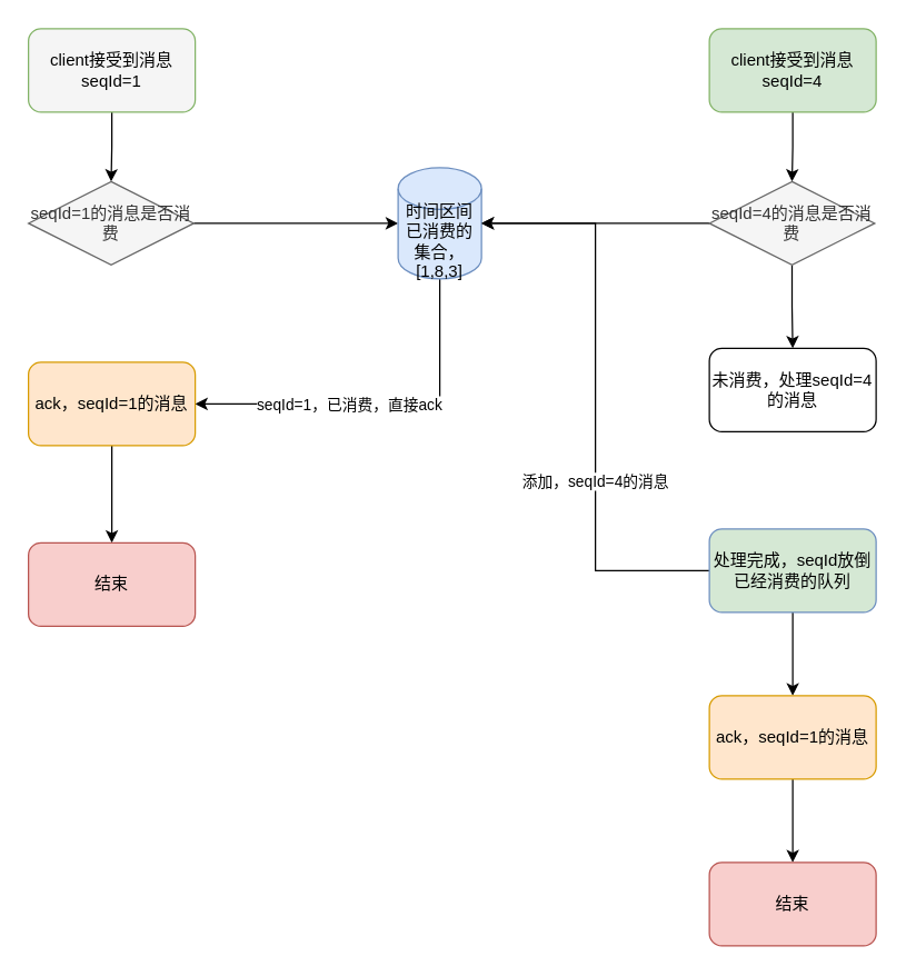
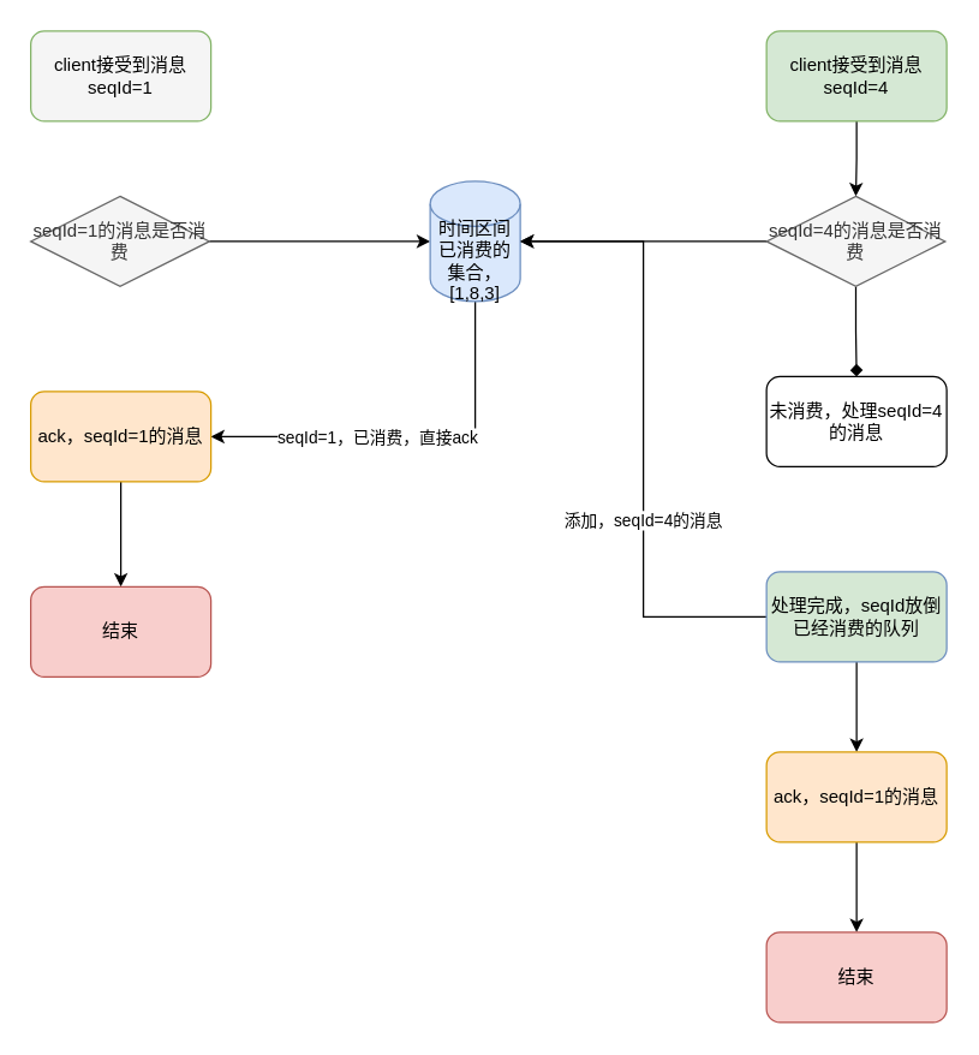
- <mxCell id="2" style="edgeStyle=orthogonalEdgeStyle;rounded=0;orthogonalLoop=1;jettySize=auto;html=1;" edge="1" parent="1" source="3" target="5"><mxGeometry relative="1" as="geometry" /></mxCell>
- <mxCell id="15" style="edgeStyle=orthogonalEdgeStyle;rounded=0;orthogonalLoop=1;jettySize=auto;html=1;" edge="1" parent="1" source="16" target="17"><mxGeometry relative="1" as="geometry" /></mxCell>
+ <mxCell id="15" style="edgeStyle=orthogonalEdgeStyle;rounded=0;orthogonalLoop=1;jettySize=auto;html=1;endArrow=diamond;" edge="1" parent="1" source="16" target="17"><mxGeometry relative="1" as="geometry" /></mxCell>
